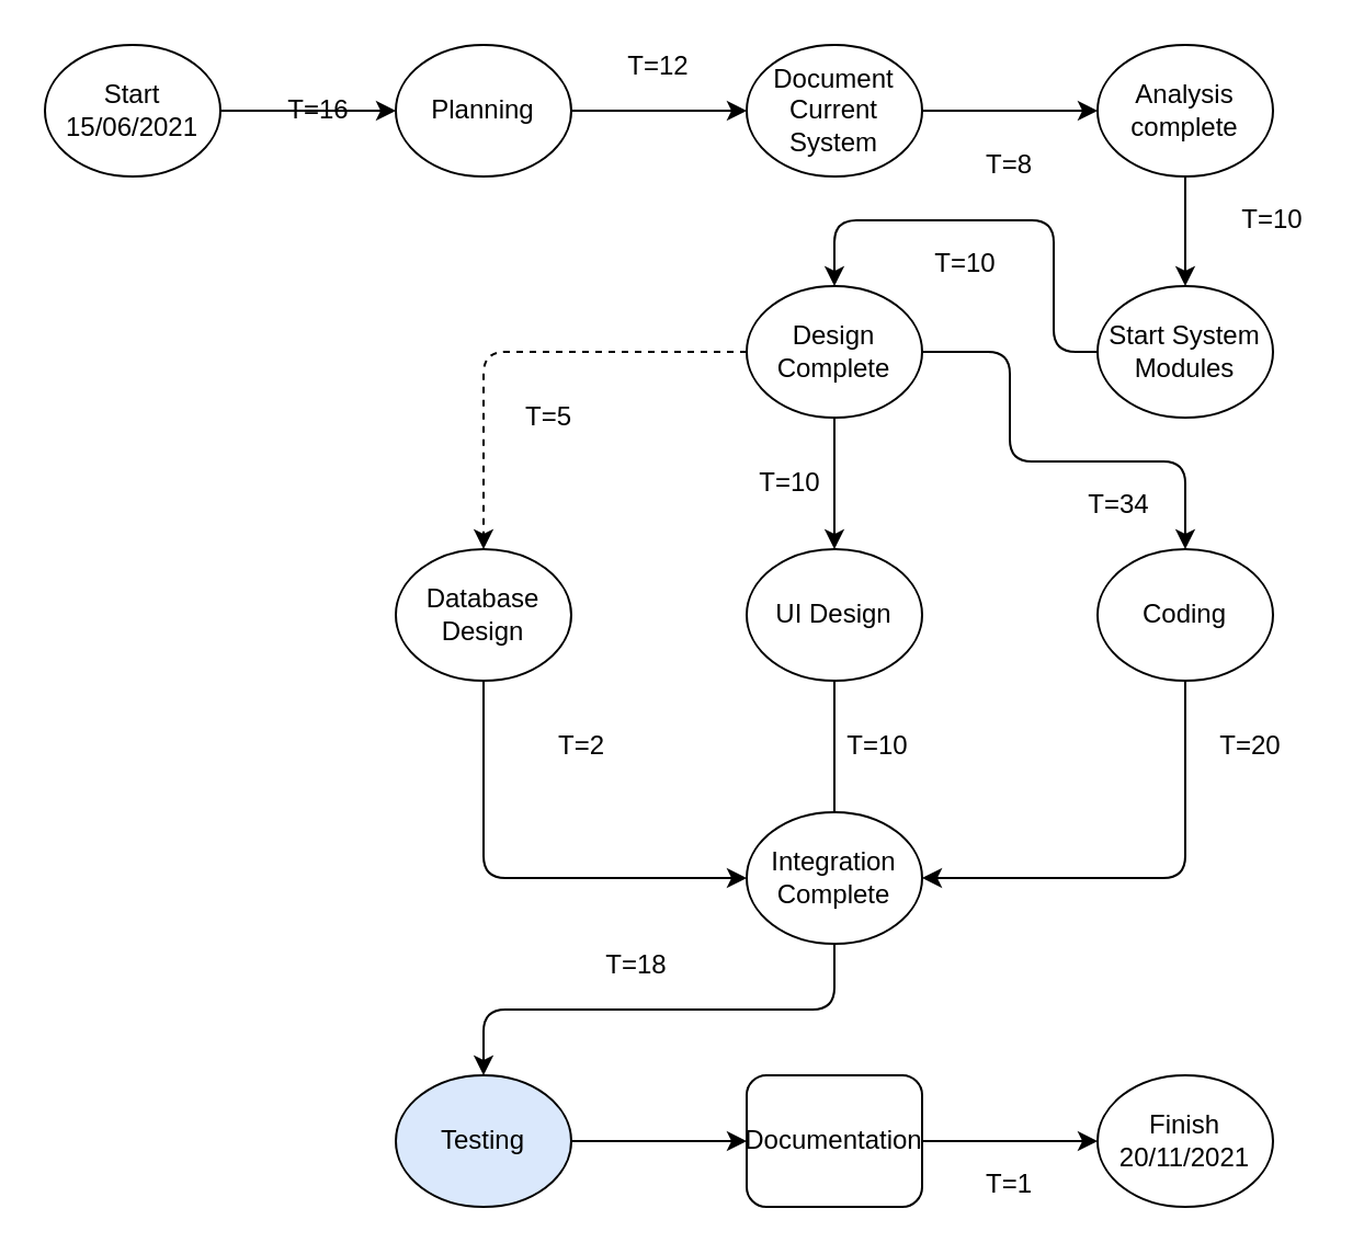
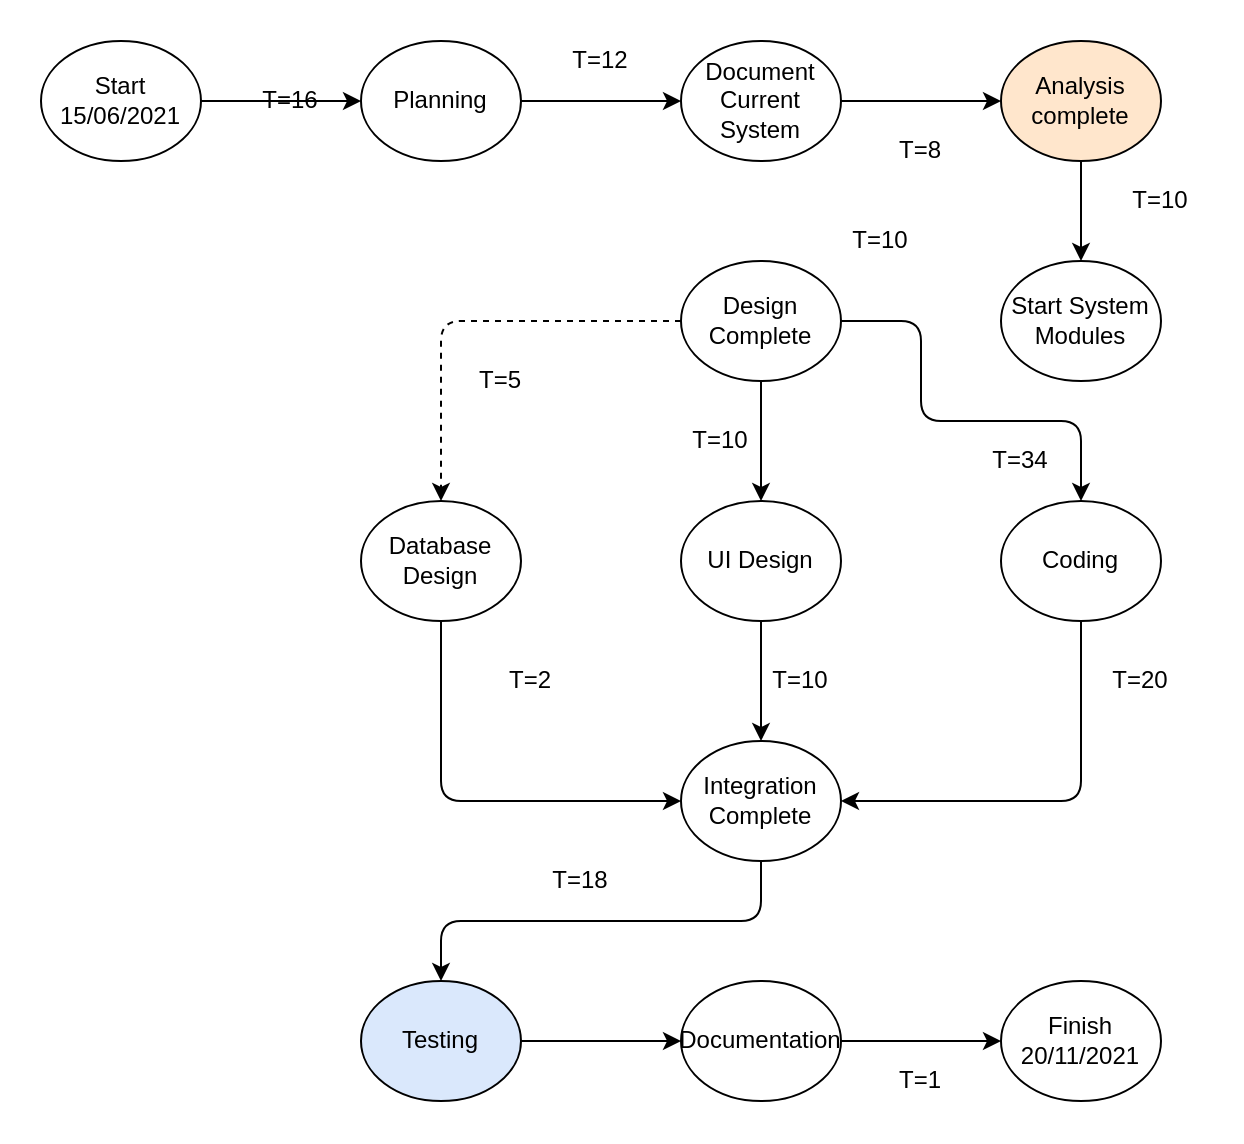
- <mxCell id="5" value="Analysis complete" style="ellipse;whiteSpace=wrap;html=1;" vertex="1" parent="1"><mxGeometry x="500" y="20" width="80" height="60" as="geometry" /></mxCell>
+ <mxCell id="5" value="Analysis complete" style="ellipse;whiteSpace=wrap;html=1;fillColor=#ffe6cc;" vertex="1" parent="1"><mxGeometry x="500" y="20" width="80" height="60" as="geometry" /></mxCell>
- <mxCell id="19" value="" style="endArrow=classic;html=1;exitX=0;exitY=0.5;exitDx=0;exitDy=0;entryX=0.5;entryY=0;entryDx=0;entryDy=0;" edge="1" parent="1" source="6" target="7"><mxGeometry width="50" height="50" relative="1" as="geometry"><mxPoint x="550" y="90" as="sourcePoint" /><mxPoint x="550" y="140" as="targetPoint" /><Array as="points"><mxPoint x="480" y="160" /><mxPoint x="480" y="100" /><mxPoint x="380" y="100" /></Array></mxGeometry></mxCell>
- <mxCell id="23" value="" style="endArrow=none;html=1;exitX=0.5;exitY=1;exitDx=0;exitDy=0;entryX=0.5;entryY=0;entryDx=0;entryDy=0;" edge="1" parent="1" source="8" target="11"><mxGeometry width="50" height="50" relative="1" as="geometry"><mxPoint x="380" y="330" as="sourcePoint" /><mxPoint x="430" y="280" as="targetPoint" /></mxGeometry></mxCell>
+ <mxCell id="23" value="" style="endArrow=classic;html=1;exitX=0.5;exitY=1;exitDx=0;exitDy=0;entryX=0.5;entryY=0;entryDx=0;entryDy=0;" edge="1" parent="1" source="8" target="11"><mxGeometry width="50" height="50" relative="1" as="geometry"><mxPoint x="380" y="330" as="sourcePoint" /><mxPoint x="430" y="280" as="targetPoint" /></mxGeometry></mxCell>
- <mxCell id="13" value="Documentation" style="whiteSpace=wrap;html=1;rounded=1;" vertex="1" parent="1"><mxGeometry x="340" y="490" width="80" height="60" as="geometry" /></mxCell>
+ <mxCell id="13" value="Documentation" style="ellipse;whiteSpace=wrap;html=1;" vertex="1" parent="1"><mxGeometry x="340" y="490" width="80" height="60" as="geometry" /></mxCell>
